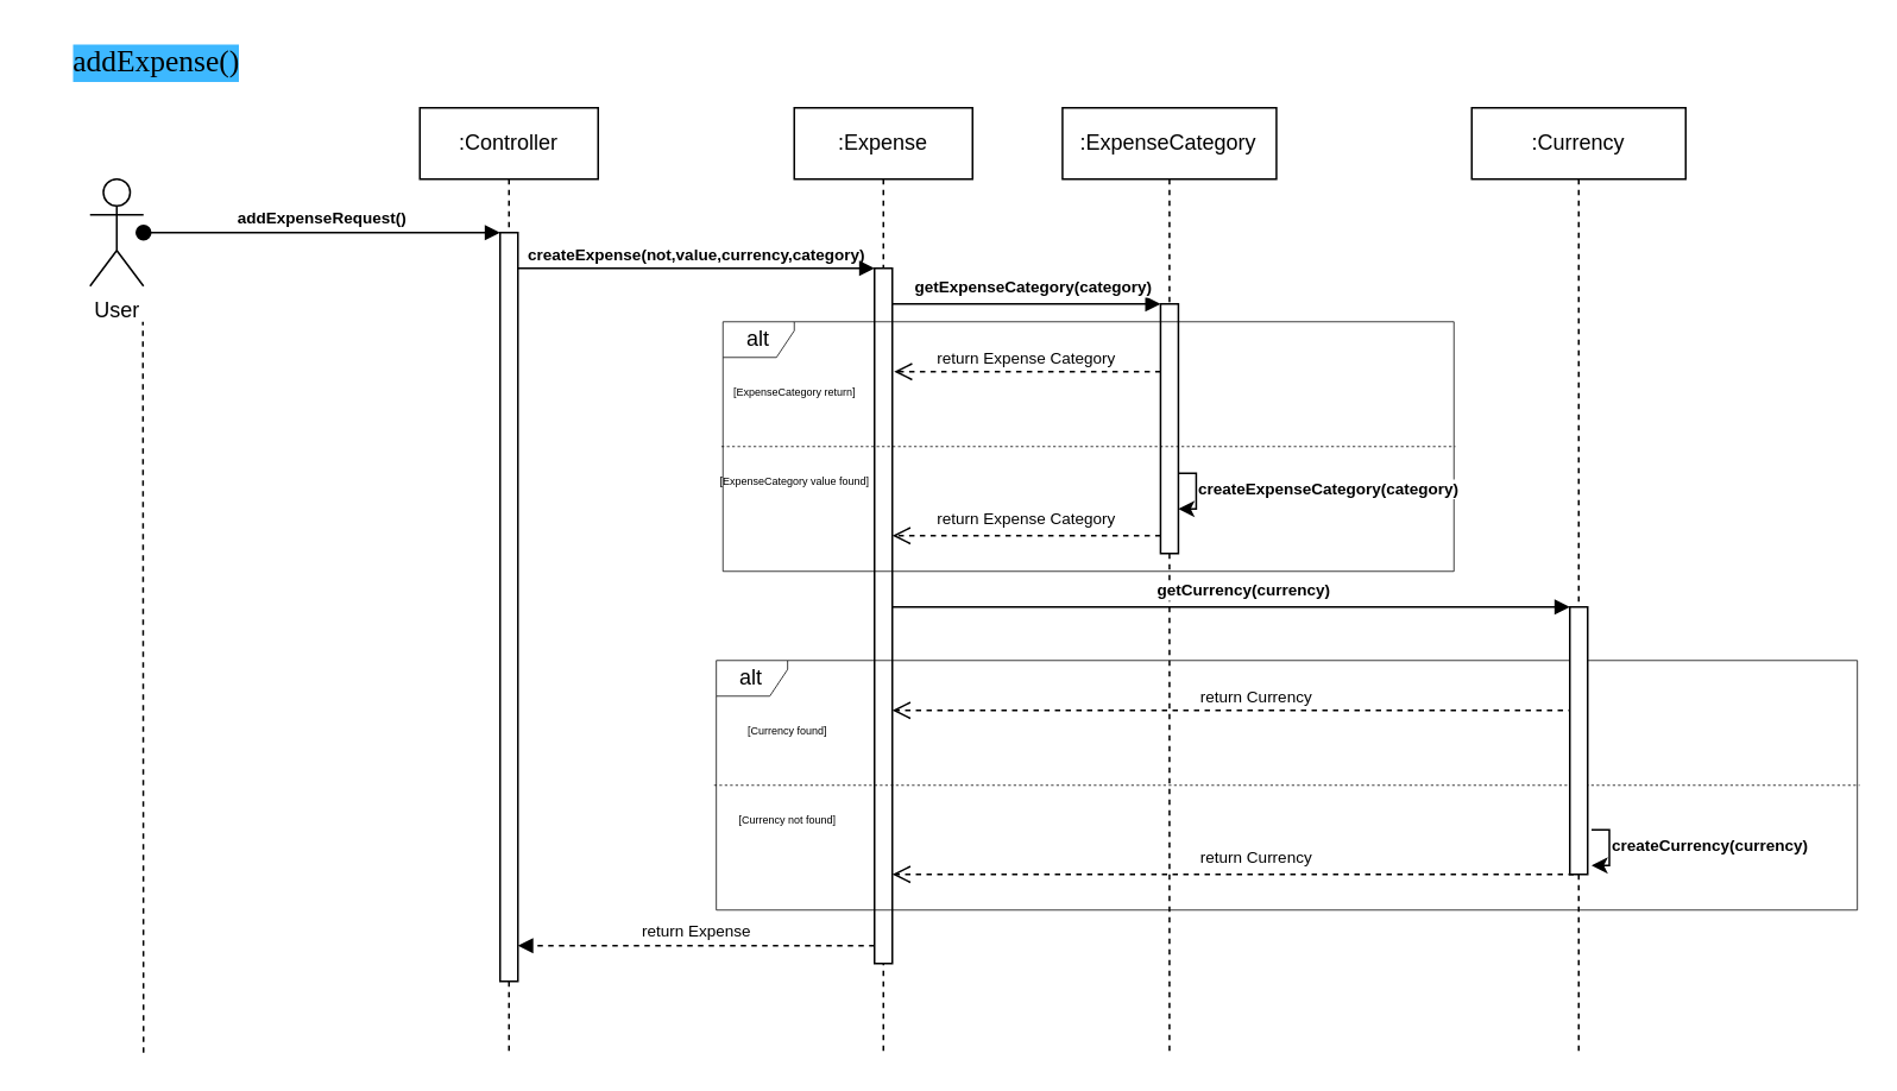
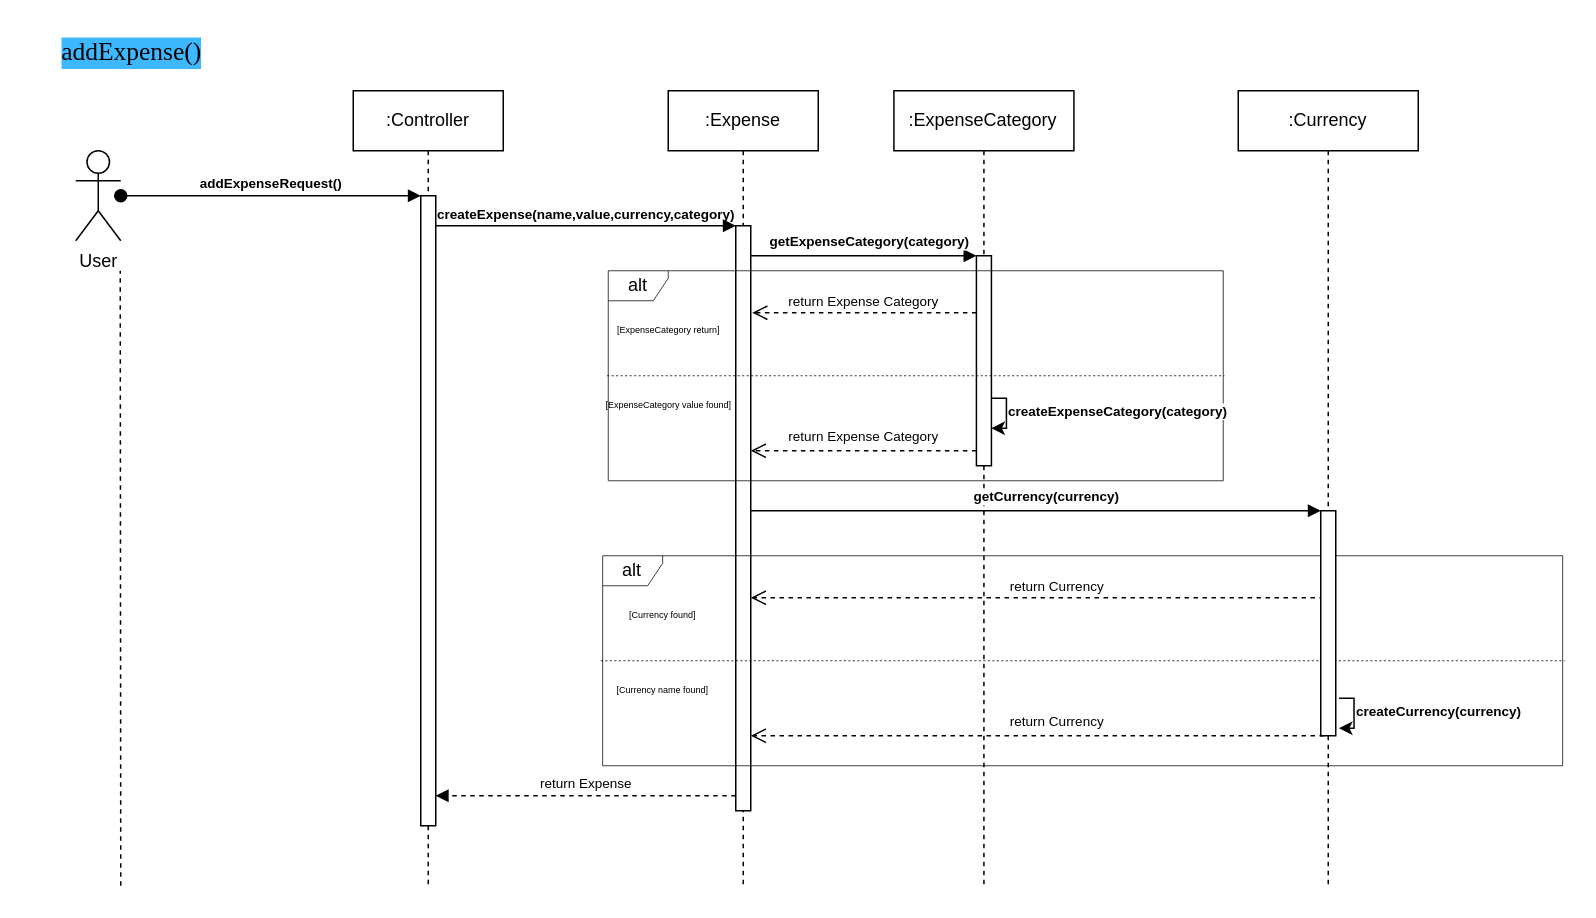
- <mxCell id="16" value="createExpense(not,value,currency,category)" style="text;html=1;align=center;verticalAlign=middle;resizable=0;points=[];autosize=1;strokeColor=none;fillColor=none;fontSize=9;fontStyle=1" vertex="1" parent="1"><mxGeometry x="285" y="133" width="210" height="20" as="geometry" /></mxCell>
+ <mxCell id="16" value="createExpense(name,value,currency,category)" style="text;html=1;align=center;verticalAlign=middle;resizable=0;points=[];autosize=1;strokeColor=none;fillColor=none;fontSize=9;fontStyle=1" vertex="1" parent="1"><mxGeometry x="285" y="133" width="210" height="20" as="geometry" /></mxCell>
- <mxCell id="34" value="[Currency not found]" style="text;html=1;align=center;verticalAlign=middle;resizable=0;points=[];autosize=1;strokeColor=none;fillColor=none;fontSize=6;" vertex="1" parent="1"><mxGeometry x="401.28" y="450" width="80" height="20" as="geometry" /></mxCell>
+ <mxCell id="34" value="[Currency name found]" style="text;html=1;align=center;verticalAlign=middle;resizable=0;points=[];autosize=1;strokeColor=none;fillColor=none;fontSize=6;" vertex="1" parent="1"><mxGeometry x="401.28" y="450" width="80" height="20" as="geometry" /></mxCell>
